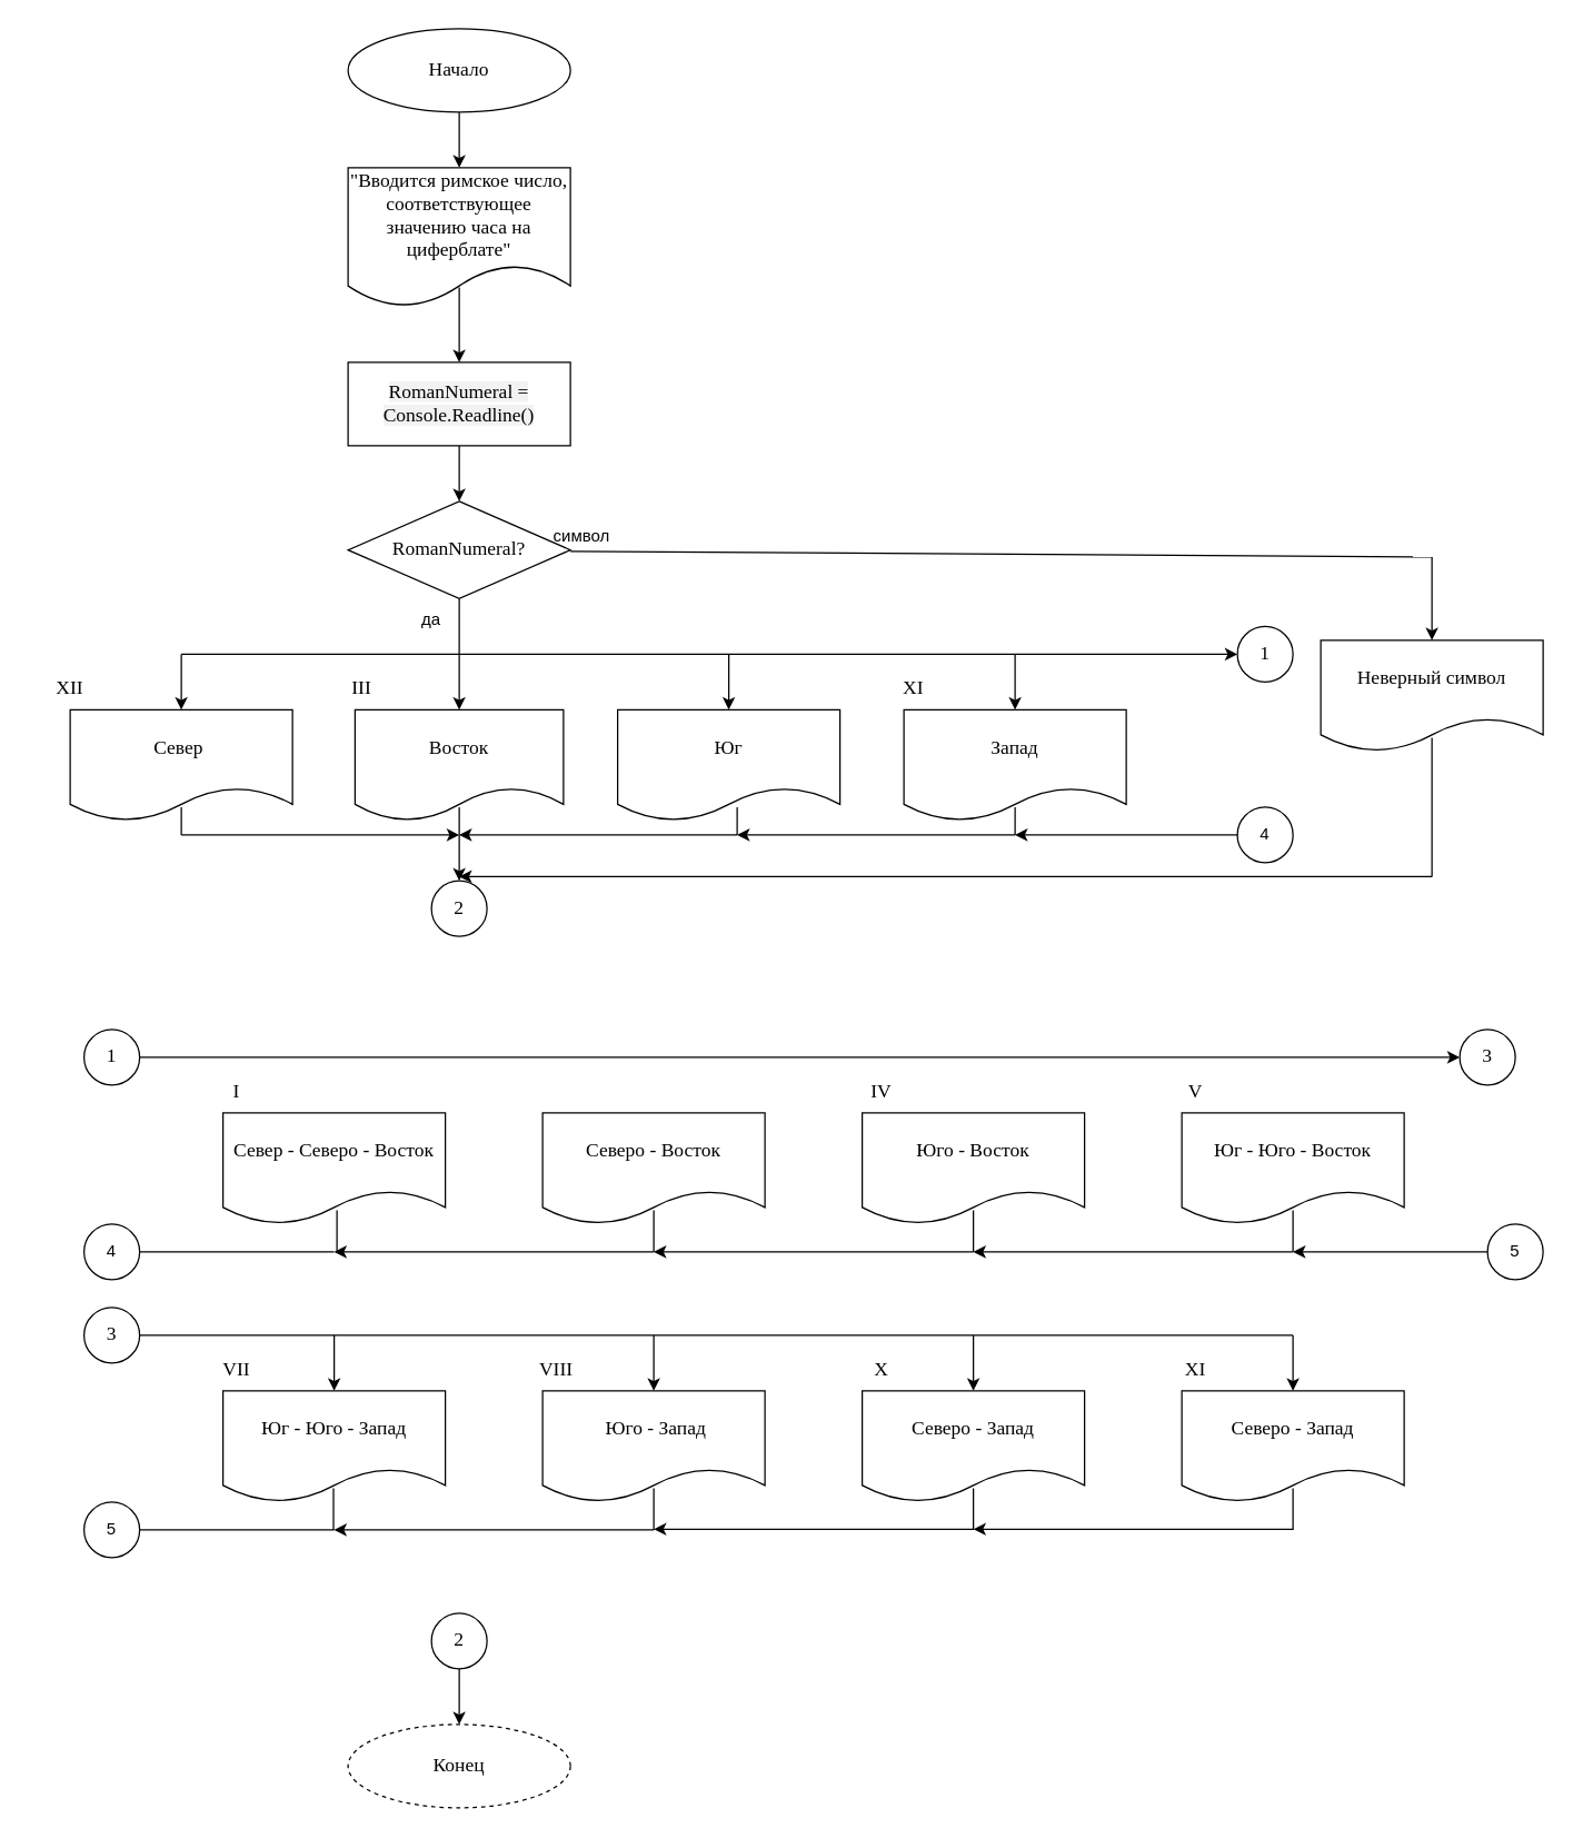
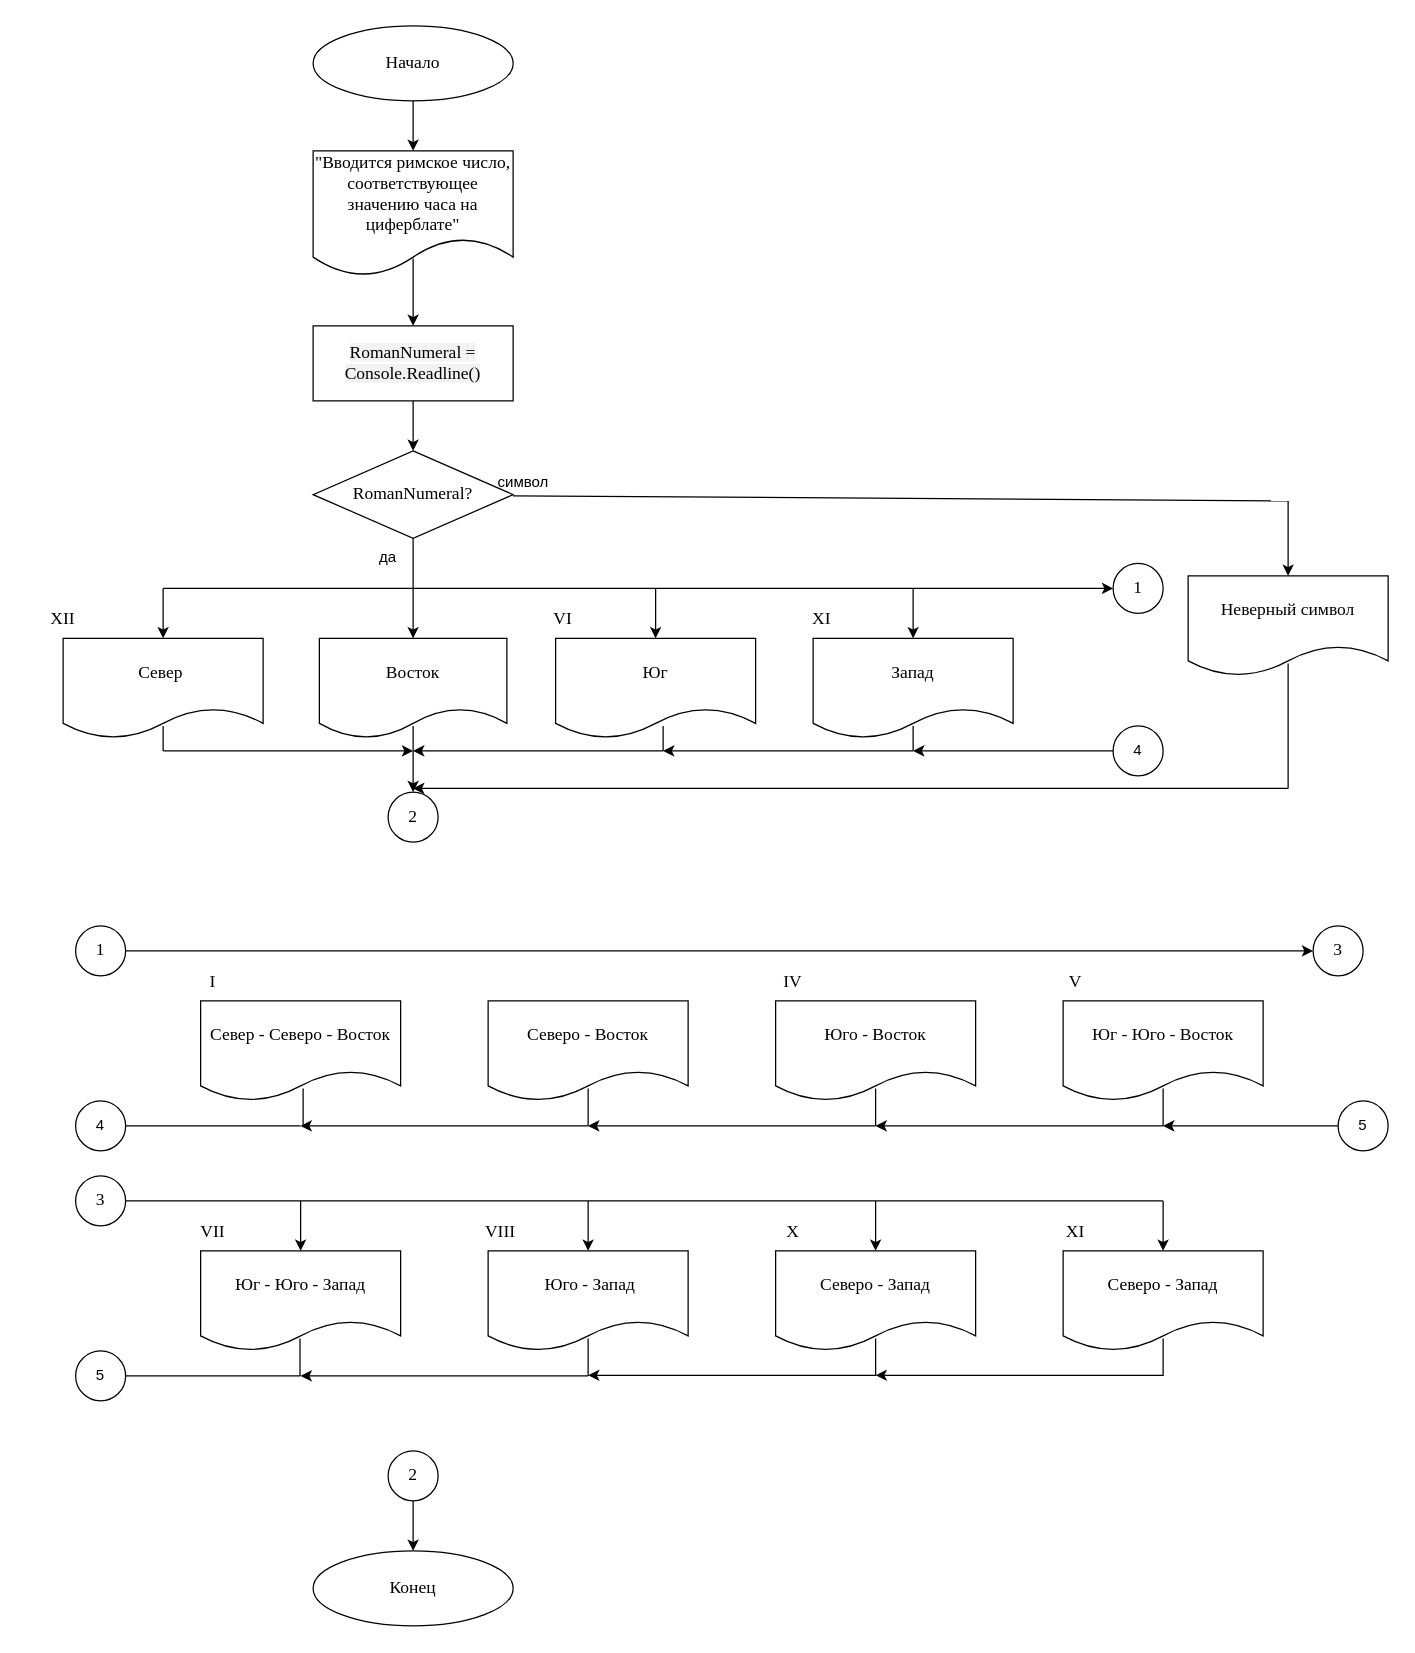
- <mxCell id="20" value="III" style="text;html=1;align=center;verticalAlign=middle;whiteSpace=wrap;rounded=0;fontFamily=Times New Roman;fontSize=14;" parent="1" vertex="1"><mxGeometry x="230" y="480" width="60" height="30" as="geometry" /></mxCell>
+ <mxCell id="21" value="VI" style="text;html=1;align=center;verticalAlign=middle;whiteSpace=wrap;rounded=0;fontFamily=Times New Roman;fontSize=14;" parent="1" vertex="1"><mxGeometry x="420" y="480" width="60" height="30" as="geometry" /></mxCell>
- <mxCell id="58" value="Конец" style="ellipse;whiteSpace=wrap;html=1;fontFamily=Times New Roman;fontSize=14;dashed=1;" parent="1" vertex="1"><mxGeometry x="250" y="1240" width="160" height="60" as="geometry" /></mxCell>
+ <mxCell id="58" value="Конец" style="ellipse;whiteSpace=wrap;html=1;fontFamily=Times New Roman;fontSize=14;" parent="1" vertex="1"><mxGeometry x="250" y="1240" width="160" height="60" as="geometry" /></mxCell>
